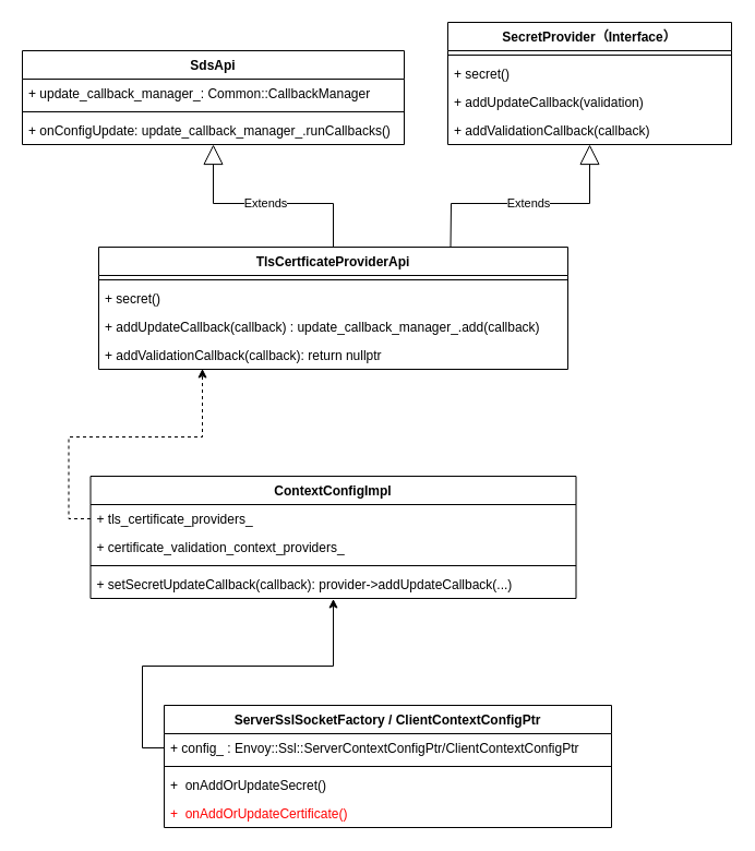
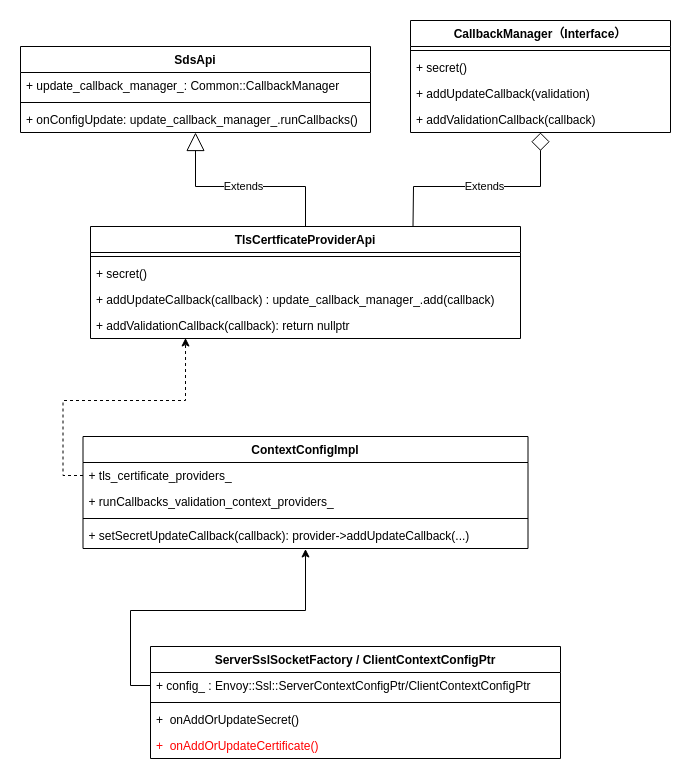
- <mxCell id="12" value="SecretProvider（Interface）" style="swimlane;fontStyle=1;align=center;verticalAlign=top;childLayout=stackLayout;horizontal=1;startSize=26;horizontalStack=0;resizeParent=1;resizeParentMax=0;resizeLast=0;collapsible=1;marginBottom=0;" vertex="1" parent="1"><mxGeometry x="410" y="20" width="260" height="112" as="geometry" /></mxCell>
+ <mxCell id="12" value="CallbackManager（Interface）" style="swimlane;fontStyle=1;align=center;verticalAlign=top;childLayout=stackLayout;horizontal=1;startSize=26;horizontalStack=0;resizeParent=1;resizeParentMax=0;resizeLast=0;collapsible=1;marginBottom=0;" vertex="1" parent="1"><mxGeometry x="410" y="20" width="260" height="112" as="geometry" /></mxCell>
- <mxCell id="17" value="Extends" style="endArrow=block;endSize=16;endFill=0;html=1;rounded=0;exitX=0.75;exitY=0;exitDx=0;exitDy=0;" edge="1" parent="1" source="6" target="16"><mxGeometry width="160" relative="1" as="geometry"><mxPoint x="315" y="236" as="sourcePoint" /><mxPoint x="205" y="142" as="targetPoint" /><Array as="points"><mxPoint x="413" y="186" /><mxPoint x="540" y="186" /></Array></mxGeometry></mxCell>
+ <mxCell id="17" value="Extends" style="endArrow=diamond;endSize=16;endFill=0;html=1;rounded=0;exitX=0.75;exitY=0;exitDx=0;exitDy=0;" edge="1" parent="1" source="6" target="16"><mxGeometry width="160" relative="1" as="geometry"><mxPoint x="315" y="236" as="sourcePoint" /><mxPoint x="205" y="142" as="targetPoint" /><Array as="points"><mxPoint x="413" y="186" /><mxPoint x="540" y="186" /></Array></mxGeometry></mxCell>
- <mxCell id="20" value="+ certificate_validation_context_providers_" style="text;strokeColor=none;fillColor=none;align=left;verticalAlign=top;spacingLeft=4;spacingRight=4;overflow=hidden;rotatable=0;points=[[0,0.5],[1,0.5]];portConstraint=eastwest;" vertex="1" parent="18"><mxGeometry y="52" width="445" height="26" as="geometry" /></mxCell>
+ <mxCell id="20" value="+ runCallbacks_validation_context_providers_" style="text;strokeColor=none;fillColor=none;align=left;verticalAlign=top;spacingLeft=4;spacingRight=4;overflow=hidden;rotatable=0;points=[[0,0.5],[1,0.5]];portConstraint=eastwest;" vertex="1" parent="18"><mxGeometry y="52" width="445" height="26" as="geometry" /></mxCell>
